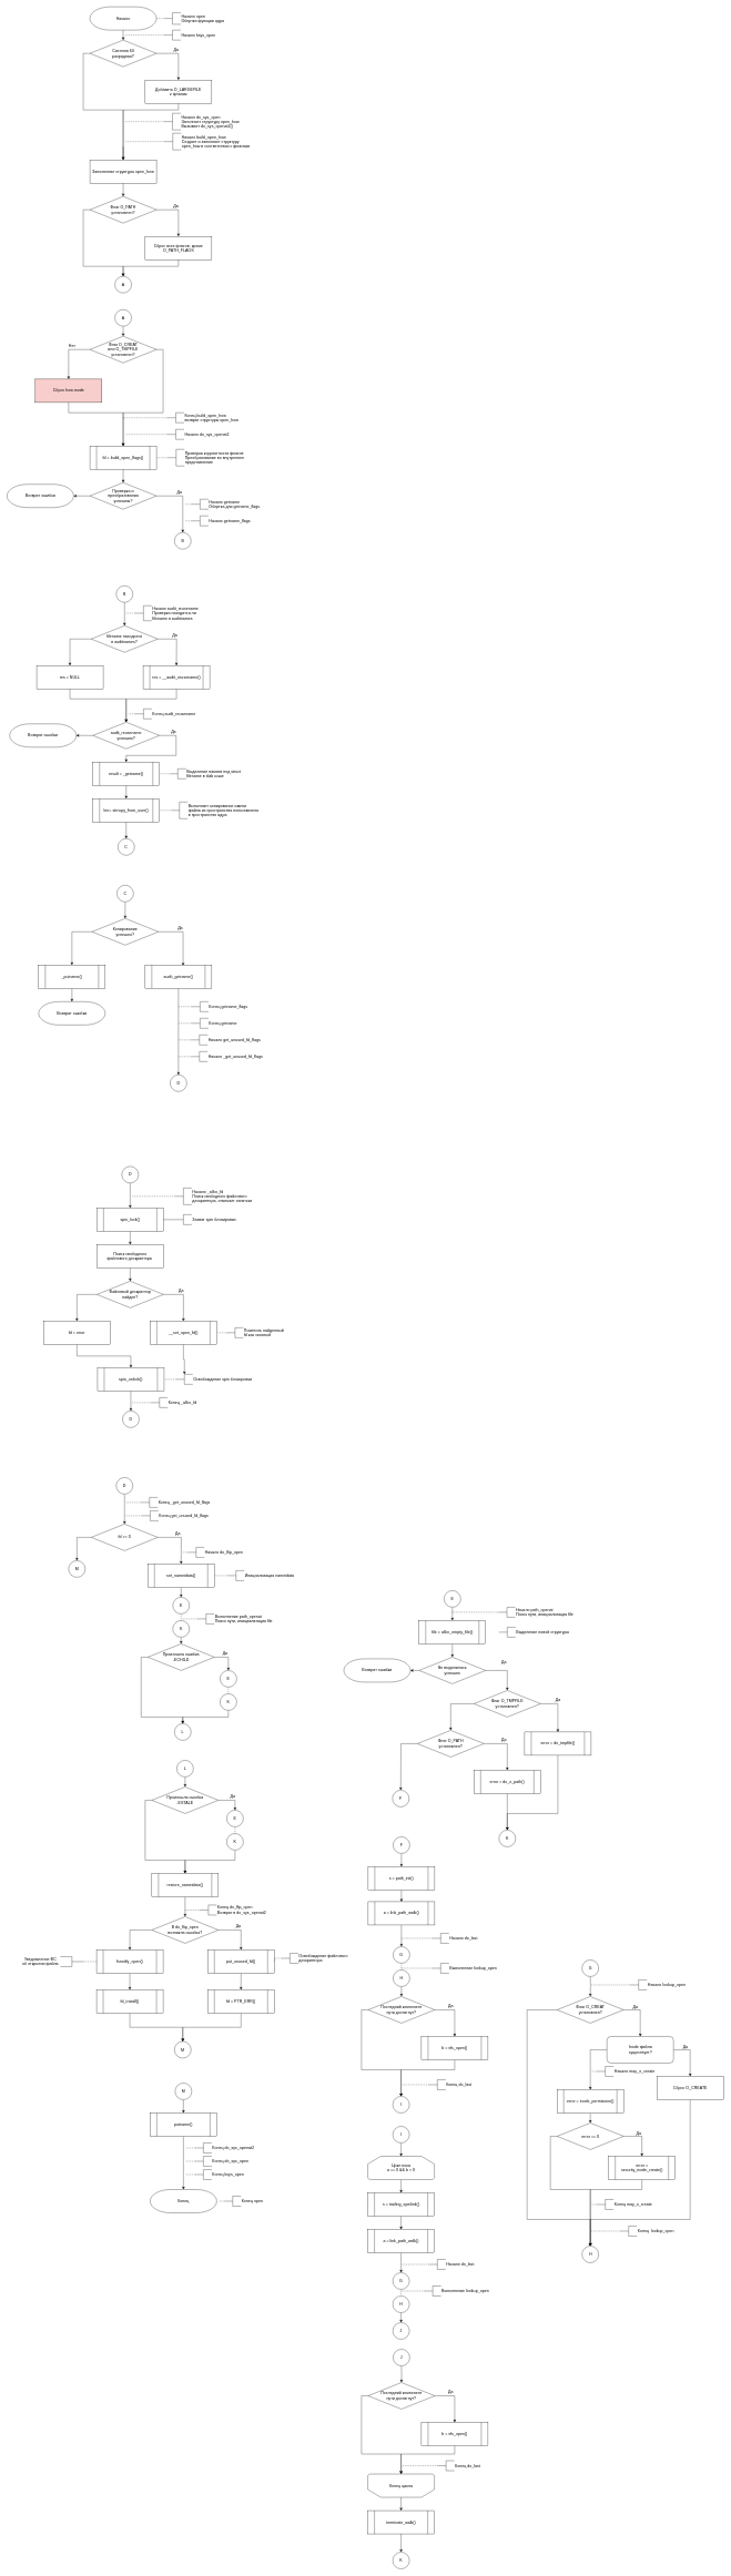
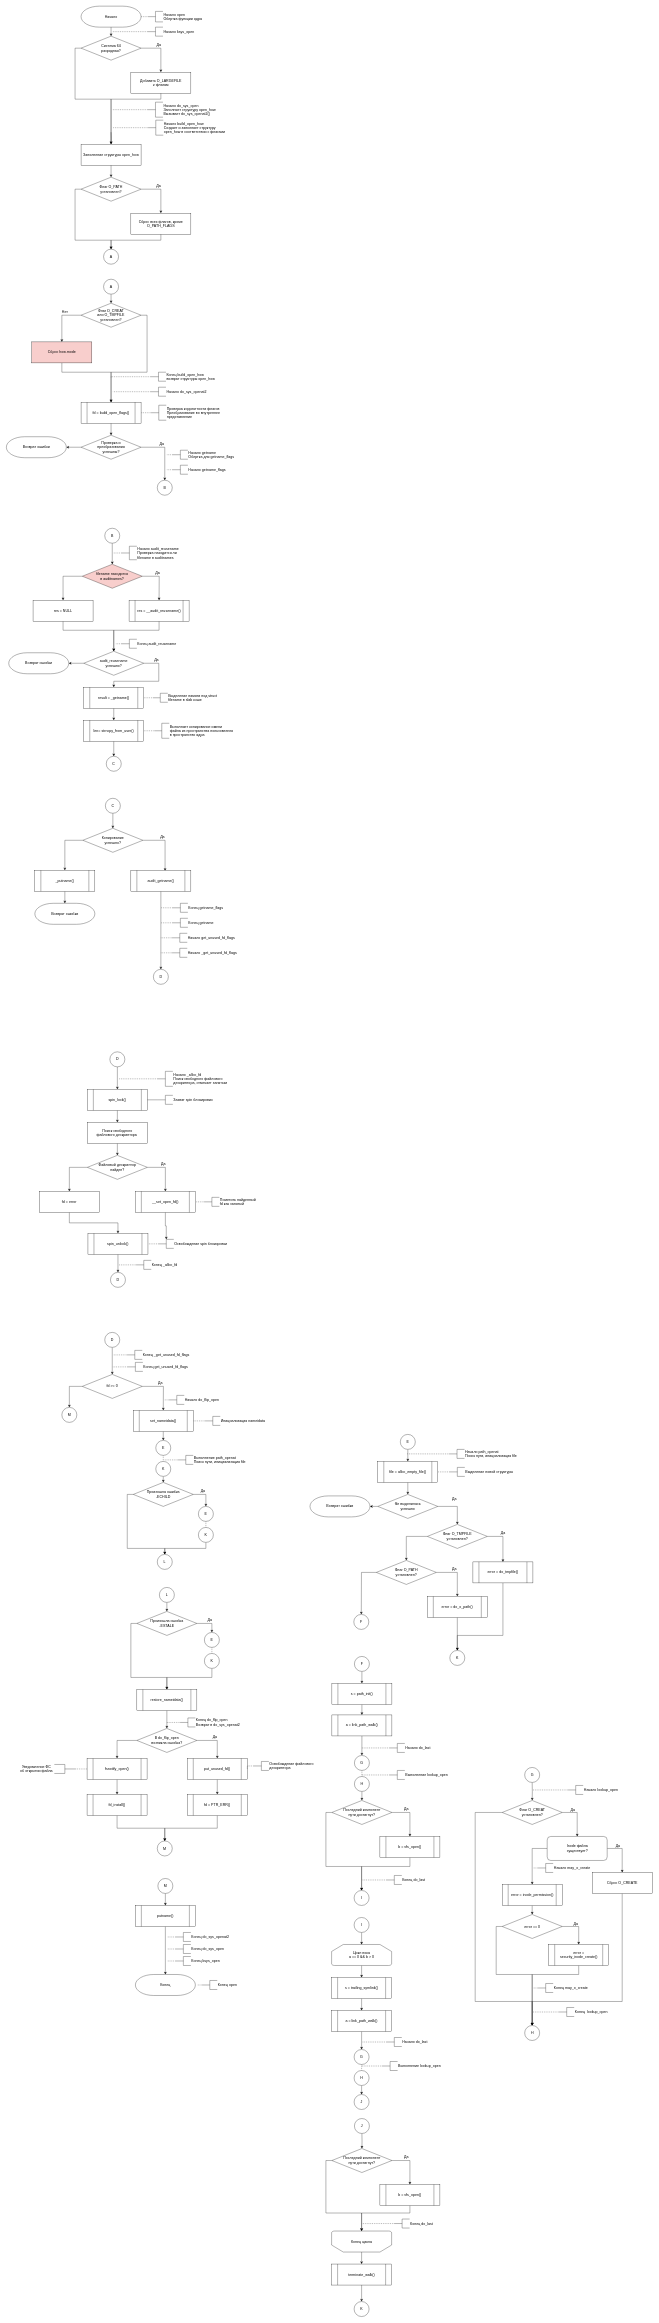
- <mxCell id="59" value="filename находится &lt;br&gt;в auditnames?" style="rhombus;whiteSpace=wrap;html=1;strokeWidth=1;" parent="1" vertex="1"><mxGeometry x="273" y="1880" width="200" height="80" as="geometry" /></mxCell>
+ <mxCell id="59" value="filename находится &lt;br&gt;в auditnames?" style="rhombus;whiteSpace=wrap;html=1;strokeWidth=1;fillColor=#f8cecc;" parent="1" vertex="1"><mxGeometry x="273" y="1880" width="200" height="80" as="geometry" /></mxCell>
+ <mxCell id="165" style="edgeStyle=orthogonalEdgeStyle;rounded=0;orthogonalLoop=1;jettySize=auto;html=1;exitX=0;exitY=0.5;exitDx=0;exitDy=0;exitPerimeter=0;entryX=1;entryY=0.5;entryDx=0;entryDy=0;dashed=1;endArrow=none;endFill=0;" edge="1" parent="1" source="166" target="147"><mxGeometry relative="1" as="geometry" /></mxCell>
